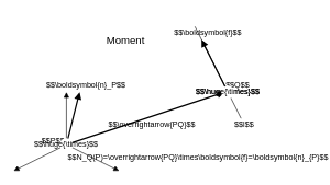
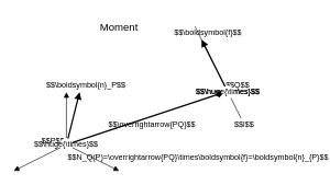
- <mxCell id="16" value="Moment" style="text;html=1;strokeColor=none;fillColor=none;align=center;verticalAlign=middle;whiteSpace=wrap;rounded=0;fontSize=16;" vertex="1" parent="1"><mxGeometry x="150" y="40" width="80" height="41" as="geometry" /></mxCell>
+ <mxCell id="16" value="Moment" style="text;html=1;strokeColor=none;fillColor=none;align=center;verticalAlign=middle;whiteSpace=wrap;rounded=0;fontSize=16;" vertex="1" parent="1"><mxGeometry x="140" y="20" width="80" height="41" as="geometry" /></mxCell>
